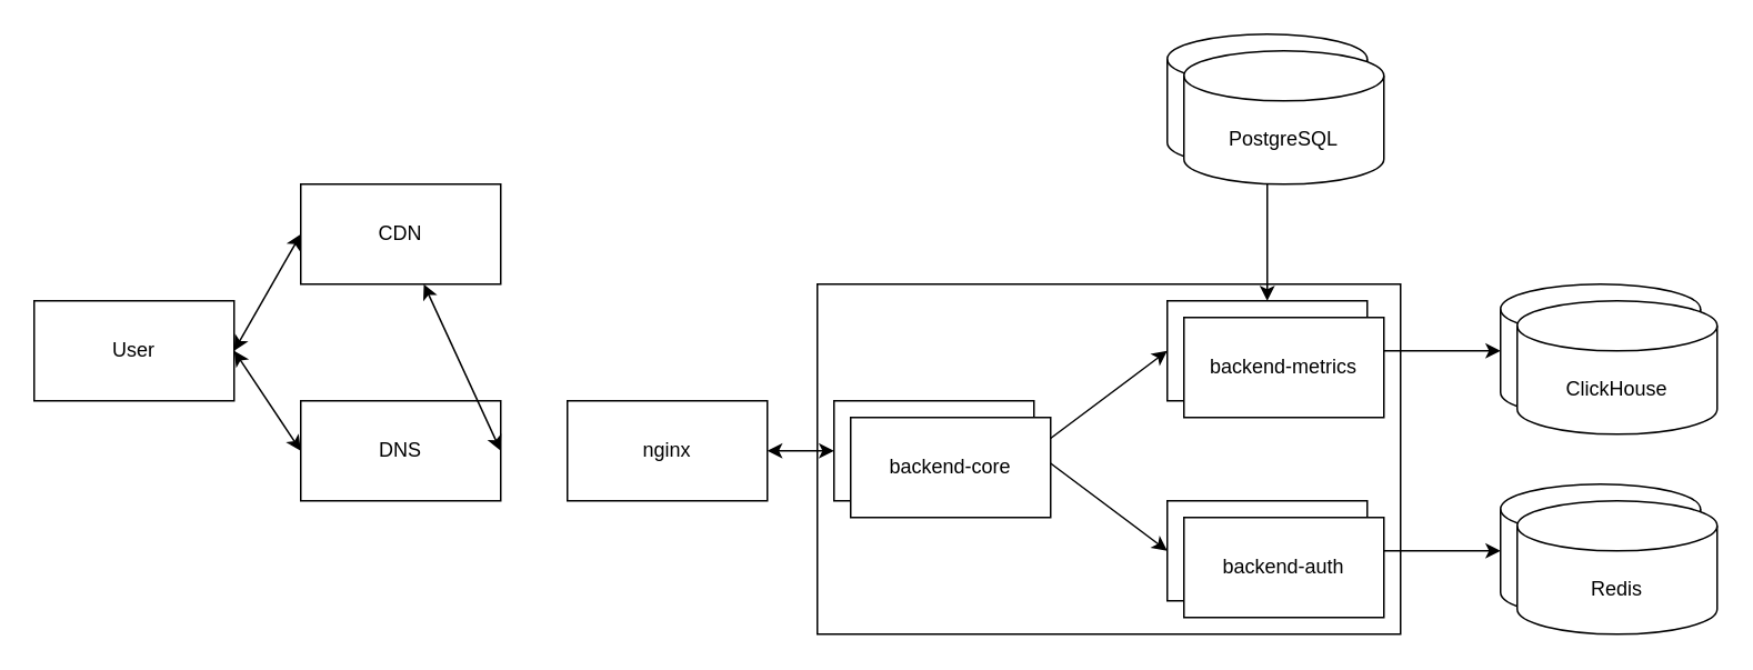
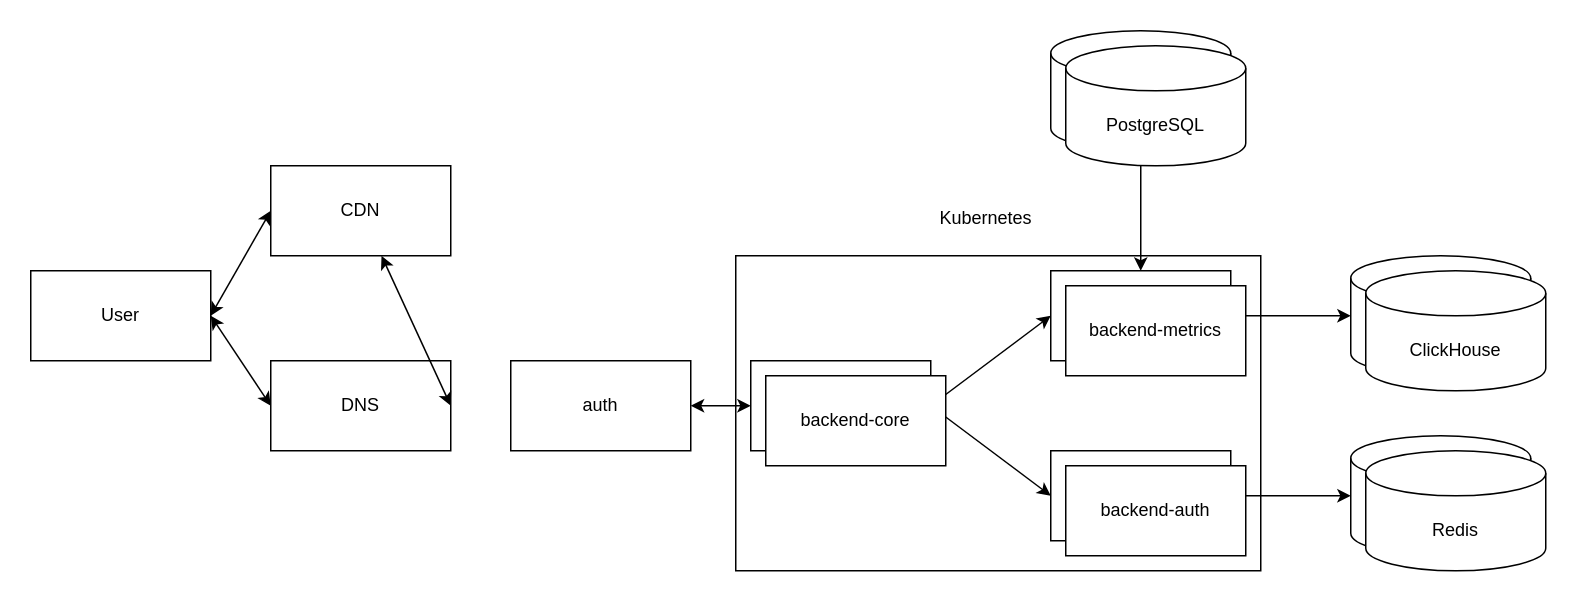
+ <mxCell id="28" value="Kubernetes" style="text;html=1;strokeColor=none;fillColor=none;align=center;verticalAlign=middle;whiteSpace=wrap;rounded=0;" vertex="1" parent="1"><mxGeometry x="627" y="130" width="60" height="30" as="geometry" /></mxCell>
- <mxCell id="6" value="nginx" style="rounded=0;whiteSpace=wrap;html=1;" vertex="1" parent="1"><mxGeometry x="340" y="240" width="120" height="60" as="geometry" /></mxCell>
+ <mxCell id="6" value="auth" style="rounded=0;whiteSpace=wrap;html=1;" vertex="1" parent="1"><mxGeometry x="340" y="240" width="120" height="60" as="geometry" /></mxCell>
